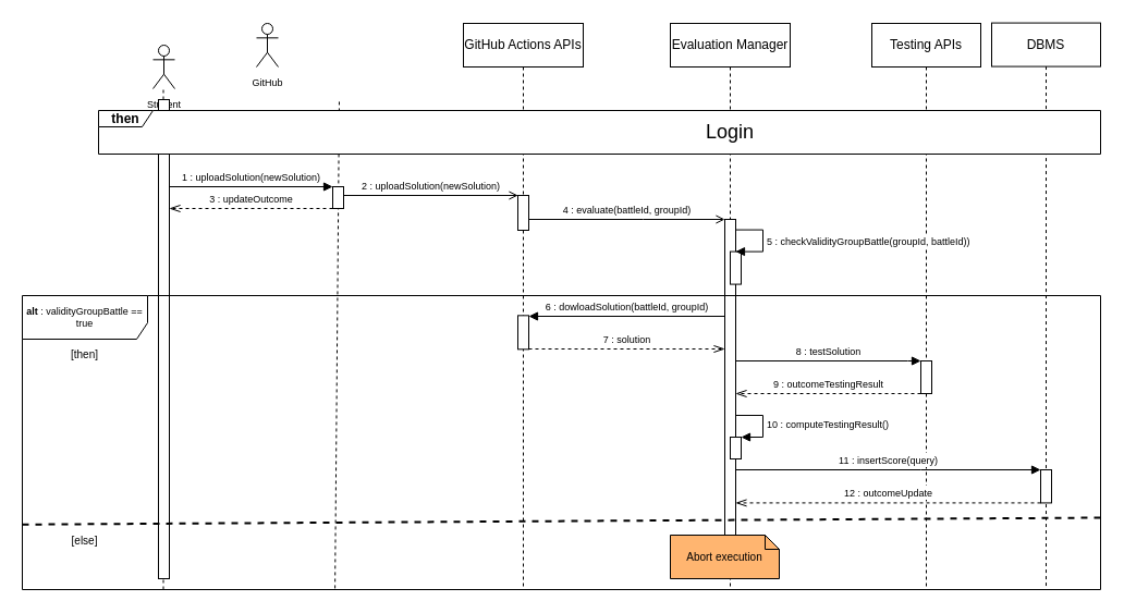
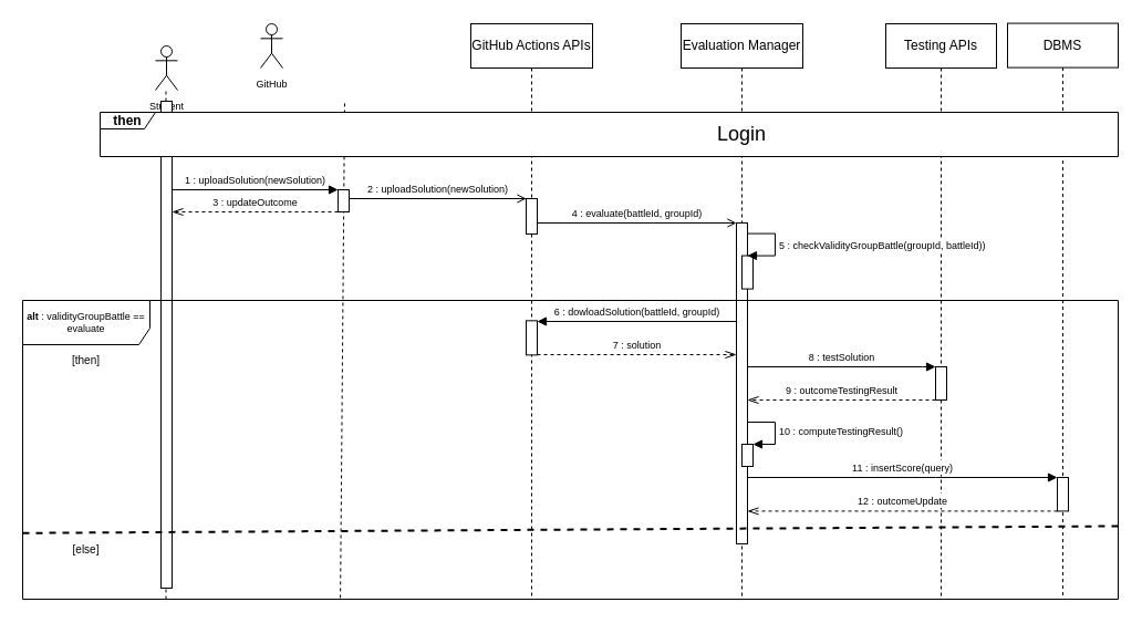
- <mxCell id="26" value="&lt;p style=&quot;line-height: 120%; font-size: 9px;&quot;&gt;&lt;b style=&quot;border-color: var(--border-color);&quot;&gt;alt&amp;nbsp;&lt;/b&gt;: validityGroupBattle == true&lt;br&gt;&lt;/p&gt;" style="shape=umlFrame;whiteSpace=wrap;html=1;pointerEvents=0;width=115;height=40;verticalAlign=middle;horizontal=1;labelPosition=center;verticalLabelPosition=middle;align=center;" parent="9" vertex="1"><mxGeometry x="-890" y="250.42" width="990" height="270" as="geometry" /></mxCell>
+ <mxCell id="26" value="&lt;p style=&quot;line-height: 120%; font-size: 9px;&quot;&gt;&lt;b style=&quot;border-color: var(--border-color);&quot;&gt;alt&amp;nbsp;&lt;/b&gt;: validityGroupBattle == evaluate&lt;br&gt;&lt;/p&gt;" style="shape=umlFrame;whiteSpace=wrap;html=1;pointerEvents=0;width=115;height=40;verticalAlign=middle;horizontal=1;labelPosition=center;verticalLabelPosition=middle;align=center;" parent="9" vertex="1"><mxGeometry x="-890" y="250.42" width="990" height="270" as="geometry" /></mxCell>
- <mxCell id="29" value="&lt;font style=&quot;font-size: 10px;&quot;&gt;Abort execution&lt;/font&gt;" style="shape=note;size=13;whiteSpace=wrap;html=1;fillColor=#FFB570;" parent="9" vertex="1"><mxGeometry x="-295" y="470.42" width="100" height="40" as="geometry" /></mxCell>
